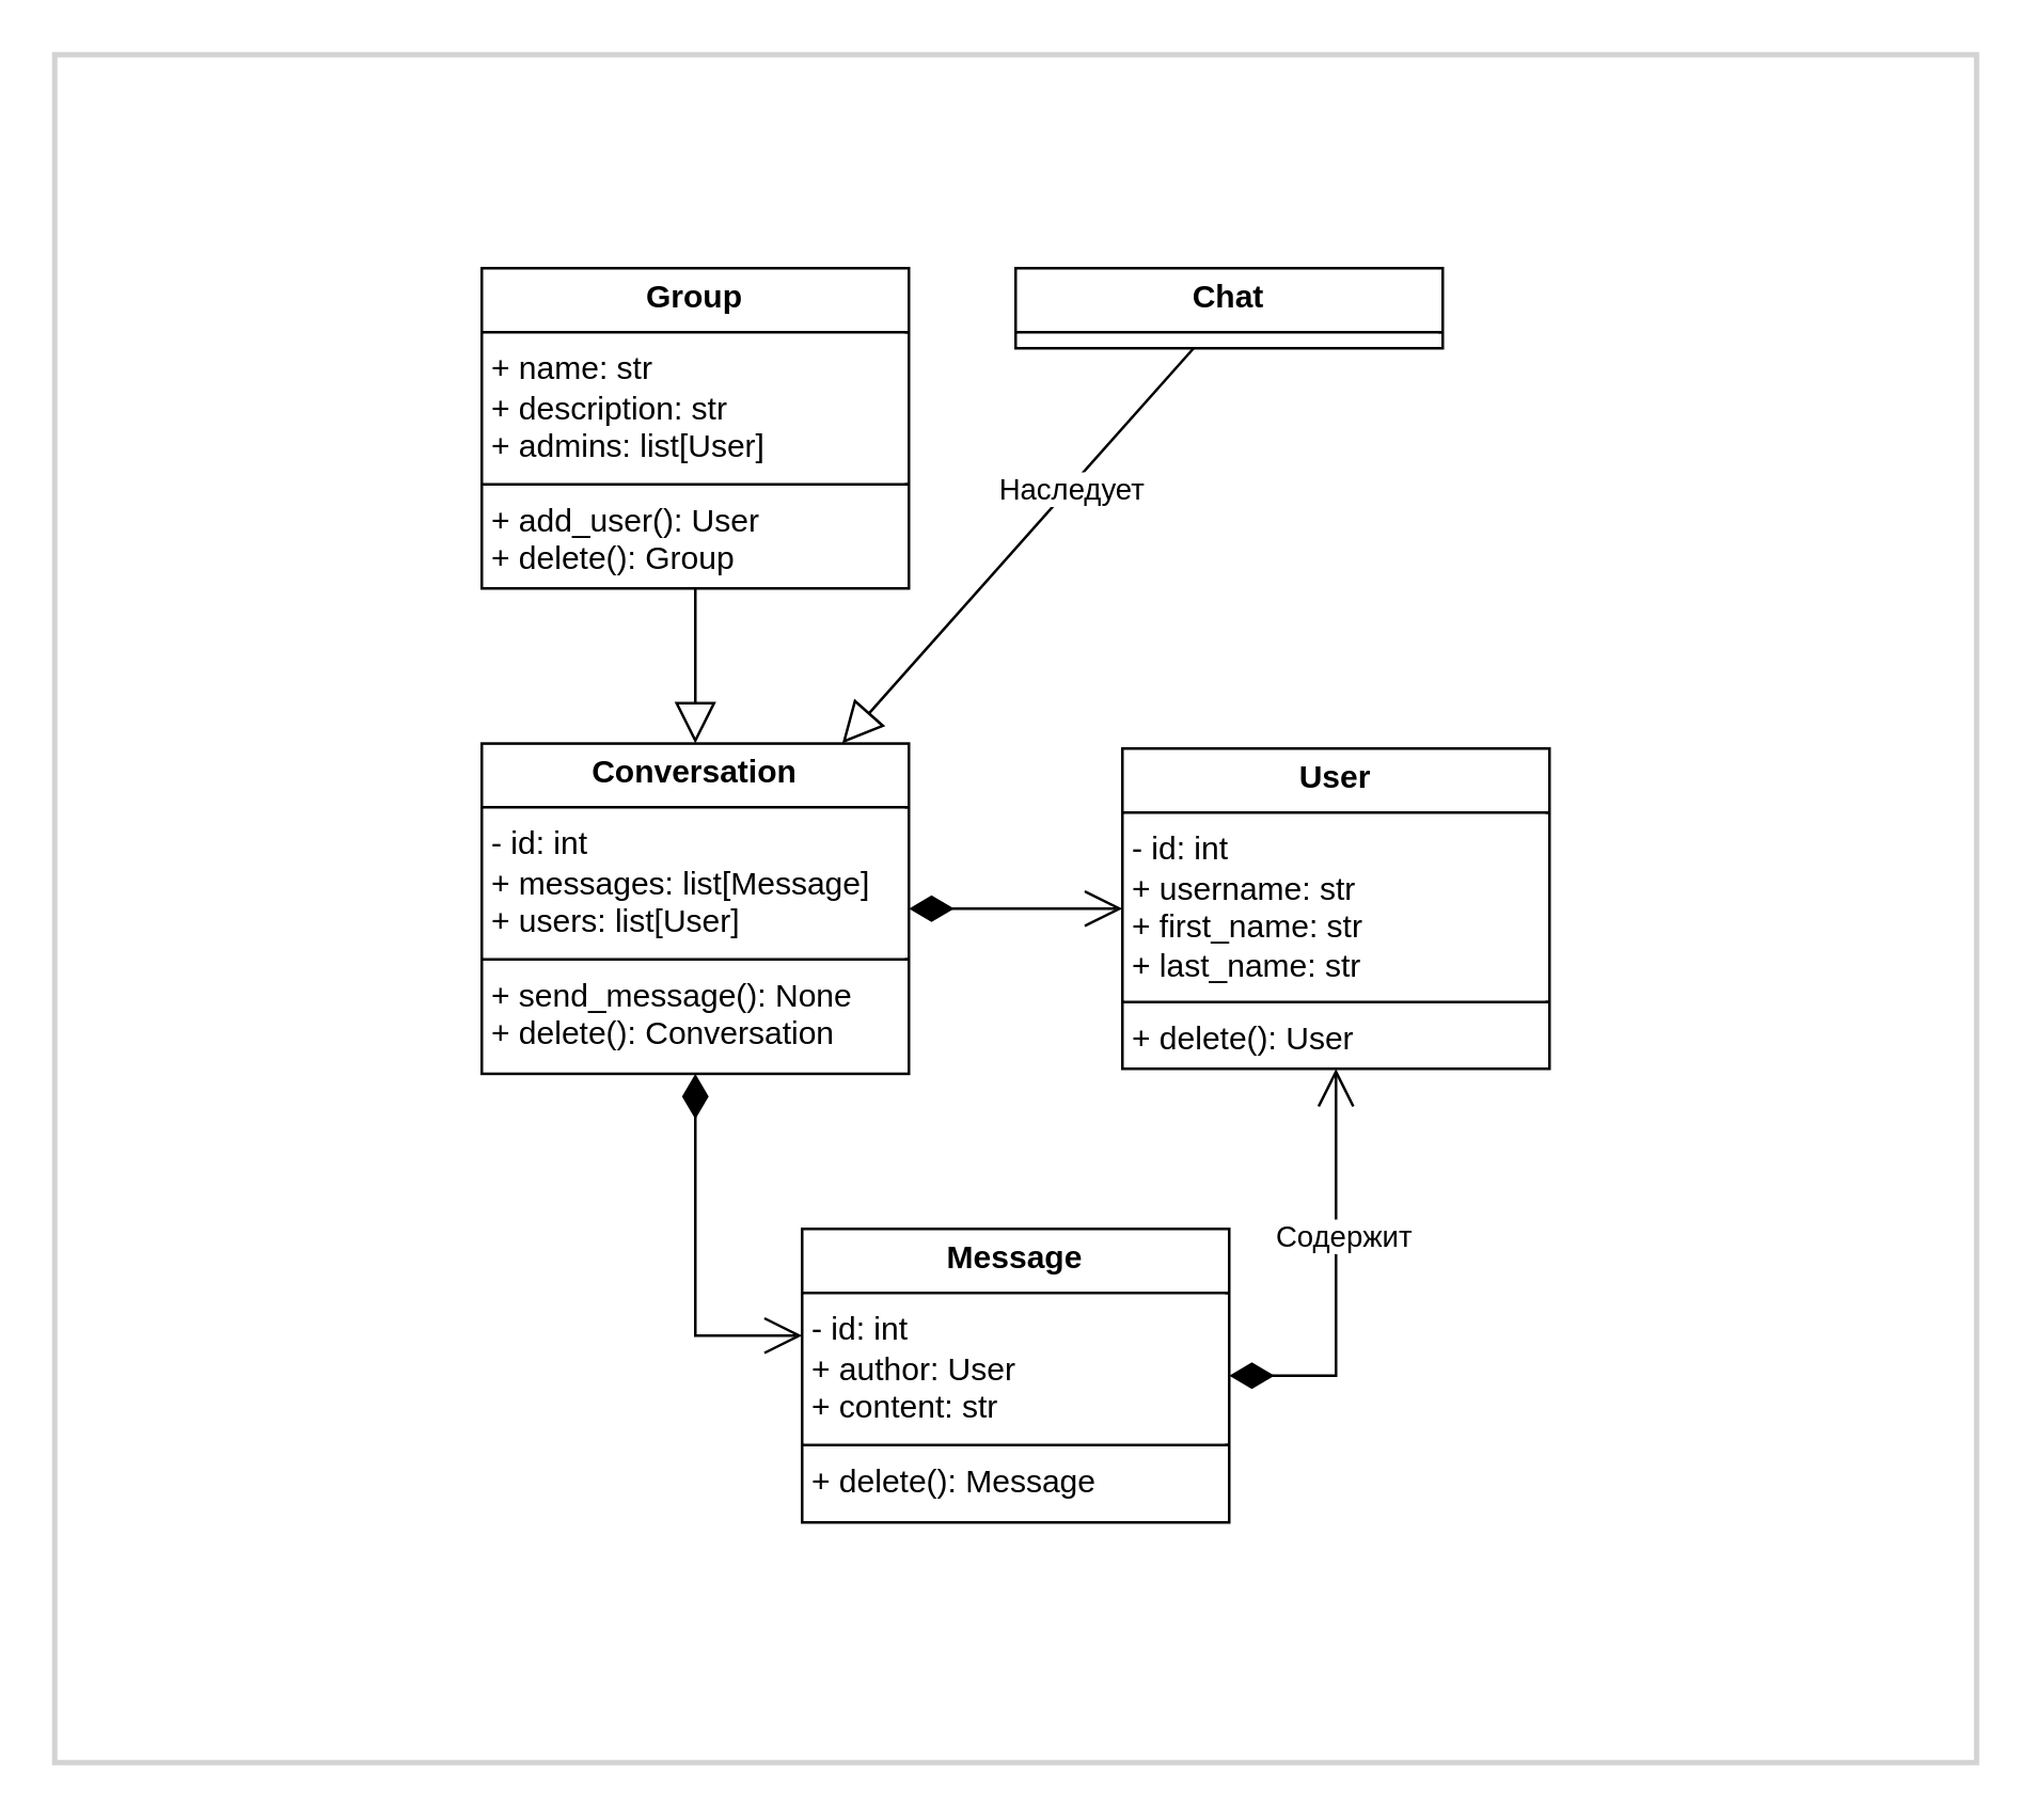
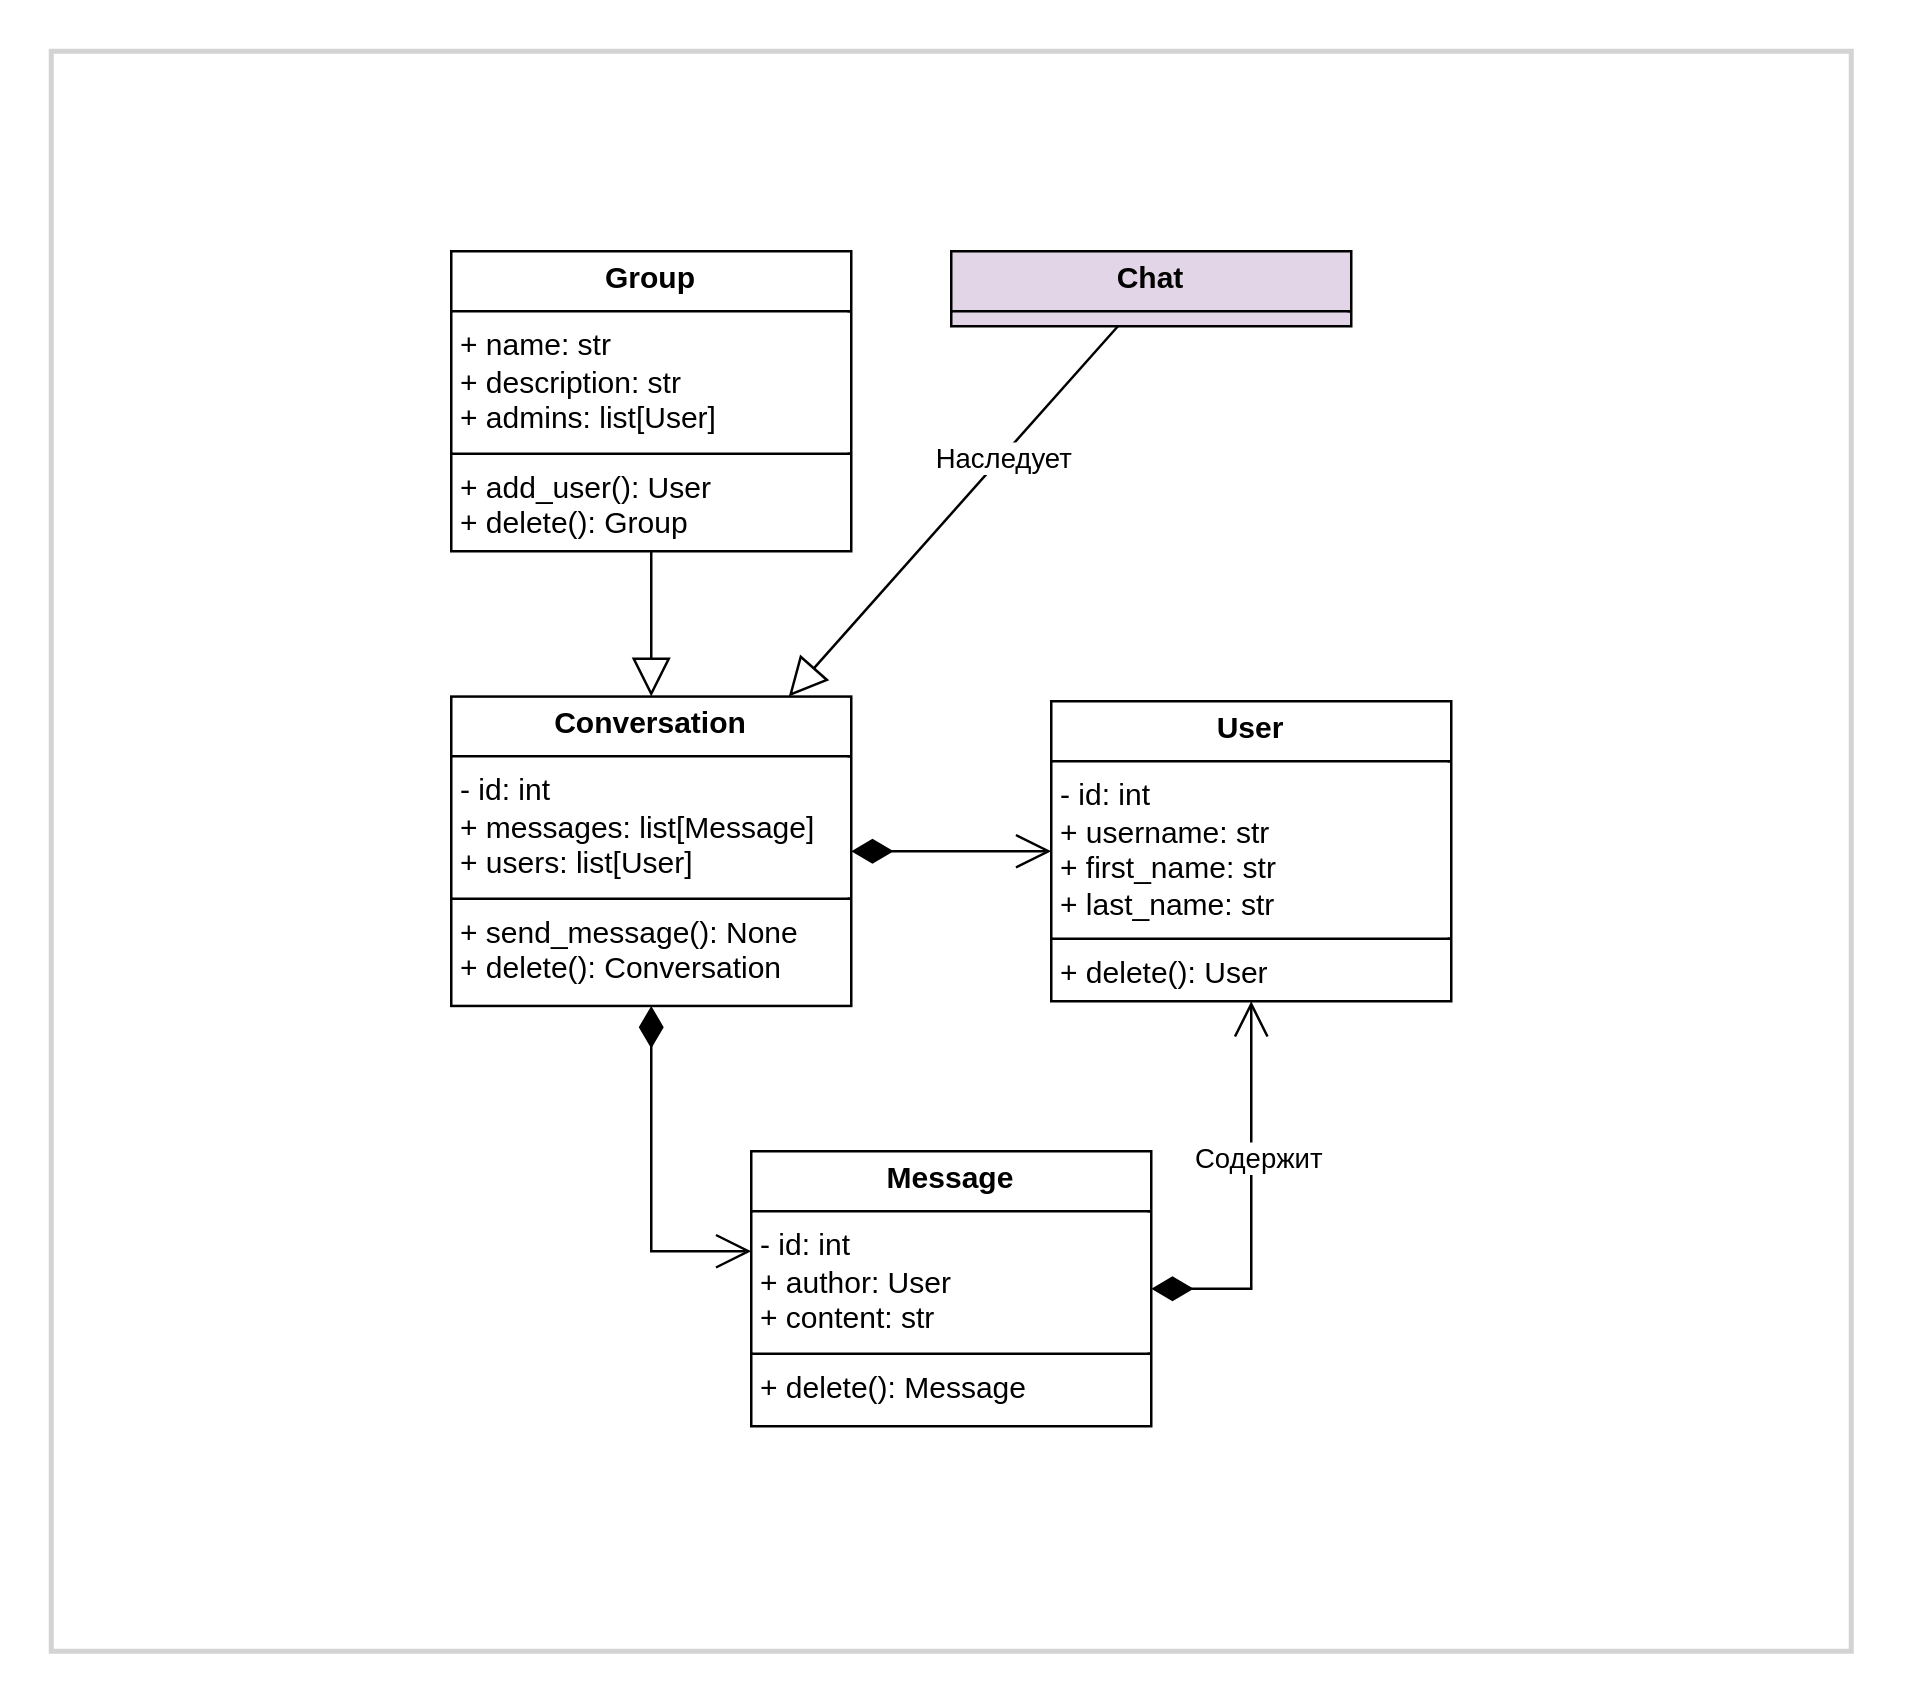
- <mxCell id="6" value="&lt;p style=&quot;margin:0px;margin-top:4px;text-align:center;&quot;&gt;&lt;b&gt;Chat&lt;/b&gt;&lt;/p&gt;&lt;hr size=&quot;1&quot; style=&quot;border-style:solid;&quot;&gt;&lt;p style=&quot;margin:0px;margin-left:4px;&quot;&gt;&lt;br&gt;&lt;/p&gt;&lt;hr size=&quot;1&quot; style=&quot;border-style:solid;&quot;&gt;&lt;p style=&quot;margin:0px;margin-left:4px;&quot;&gt;&lt;br&gt;&lt;/p&gt;" style="verticalAlign=top;align=left;overflow=fill;html=1;whiteSpace=wrap;" parent="1" vertex="1"><mxGeometry x="380" y="100" width="160" height="30" as="geometry" /></mxCell>
+ <mxCell id="6" value="&lt;p style=&quot;margin:0px;margin-top:4px;text-align:center;&quot;&gt;&lt;b&gt;Chat&lt;/b&gt;&lt;/p&gt;&lt;hr size=&quot;1&quot; style=&quot;border-style:solid;&quot;&gt;&lt;p style=&quot;margin:0px;margin-left:4px;&quot;&gt;&lt;br&gt;&lt;/p&gt;&lt;hr size=&quot;1&quot; style=&quot;border-style:solid;&quot;&gt;&lt;p style=&quot;margin:0px;margin-left:4px;&quot;&gt;&lt;br&gt;&lt;/p&gt;" style="verticalAlign=top;align=left;overflow=fill;html=1;whiteSpace=wrap;fillColor=#e1d5e7;" parent="1" vertex="1"><mxGeometry x="380" y="100" width="160" height="30" as="geometry" /></mxCell>
